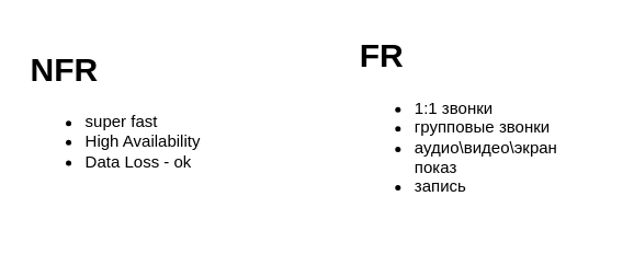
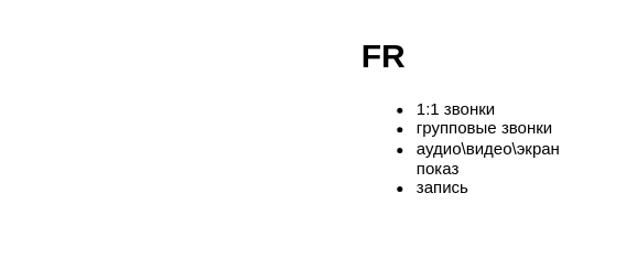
- <mxCell id="3" value="&lt;h1 style=&quot;margin-top: 0px;&quot;&gt;NFR&lt;/h1&gt;&lt;p&gt;&lt;/p&gt;&lt;ul&gt;&lt;li&gt;super fast&lt;/li&gt;&lt;li&gt;High Availability&lt;/li&gt;&lt;li&gt;Data Loss - ok&lt;/li&gt;&lt;/ul&gt;&lt;p&gt;&lt;/p&gt;" style="text;html=1;whiteSpace=wrap;overflow=hidden;rounded=0;" vertex="1" parent="1"><mxGeometry x="20" y="30" width="180" height="150" as="geometry" /></mxCell>
